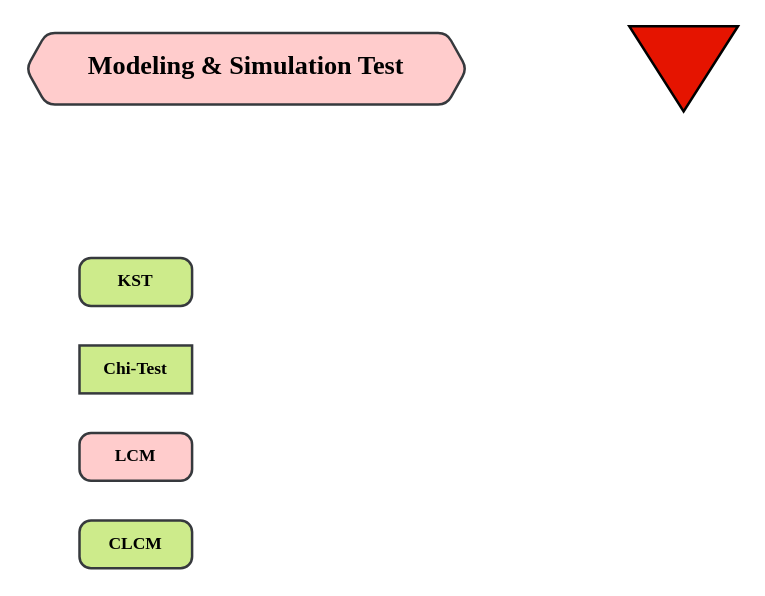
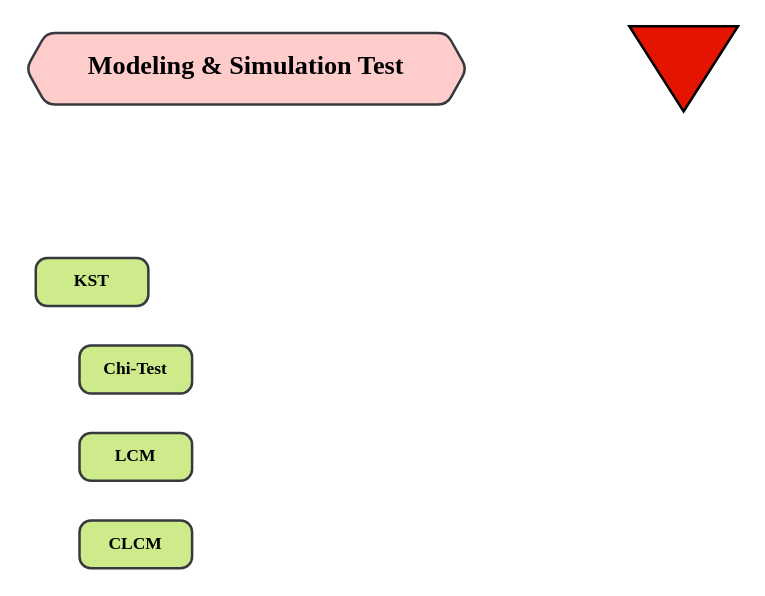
- <mxCell id="4" value="KST" style="rounded=1;whiteSpace=wrap;html=1;strokeWidth=2;fillColor=#cdeb8b;strokeColor=#36393d;arcSize=24;fontFamily=Mina;fontStyle=1;fontSize=14;" parent="1" vertex="1"><mxGeometry x="63" y="206" width="90.106" height="38.343" as="geometry" /></mxCell>
+ <mxCell id="4" value="KST" style="rounded=1;whiteSpace=wrap;html=1;strokeWidth=2;fillColor=#cdeb8b;strokeColor=#36393d;arcSize=24;fontFamily=Mina;fontStyle=1;fontSize=14;" parent="1" vertex="1"><mxGeometry x="28" y="206" width="90.106" height="38.343" as="geometry" /></mxCell>
- <mxCell id="5" value="Chi-Test" style="whiteSpace=wrap;html=1;strokeWidth=2;fillColor=#cdeb8b;strokeColor=#36393d;arcSize=24;fontFamily=Mina;fontStyle=1;fontSize=14;rounded=0;" parent="1" vertex="1"><mxGeometry x="63" y="276" width="90.106" height="38.343" as="geometry" /></mxCell>
+ <mxCell id="5" value="Chi-Test" style="rounded=1;whiteSpace=wrap;html=1;strokeWidth=2;fillColor=#cdeb8b;strokeColor=#36393d;arcSize=24;fontFamily=Mina;fontStyle=1;fontSize=14;" parent="1" vertex="1"><mxGeometry x="63" y="276" width="90.106" height="38.343" as="geometry" /></mxCell>
- <mxCell id="6" value="LCM" style="rounded=1;whiteSpace=wrap;html=1;strokeWidth=2;fillColor=#ffcccc;strokeColor=#36393d;arcSize=24;fontFamily=Mina;fontStyle=1;fontSize=14;" parent="1" vertex="1"><mxGeometry x="63" y="346" width="90.106" height="38.343" as="geometry" /></mxCell>
+ <mxCell id="6" value="LCM" style="rounded=1;whiteSpace=wrap;html=1;strokeWidth=2;fillColor=#cdeb8b;strokeColor=#36393d;arcSize=24;fontFamily=Mina;fontStyle=1;fontSize=14;" parent="1" vertex="1"><mxGeometry x="63" y="346" width="90.106" height="38.343" as="geometry" /></mxCell>
